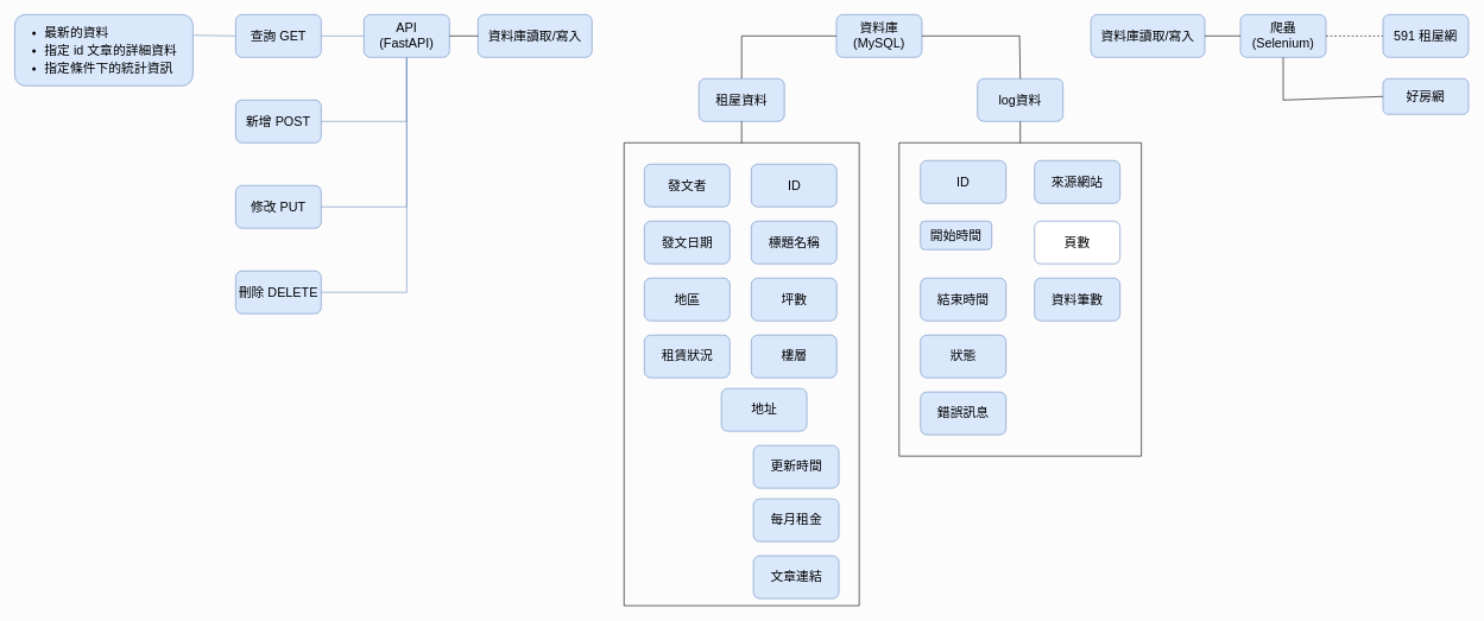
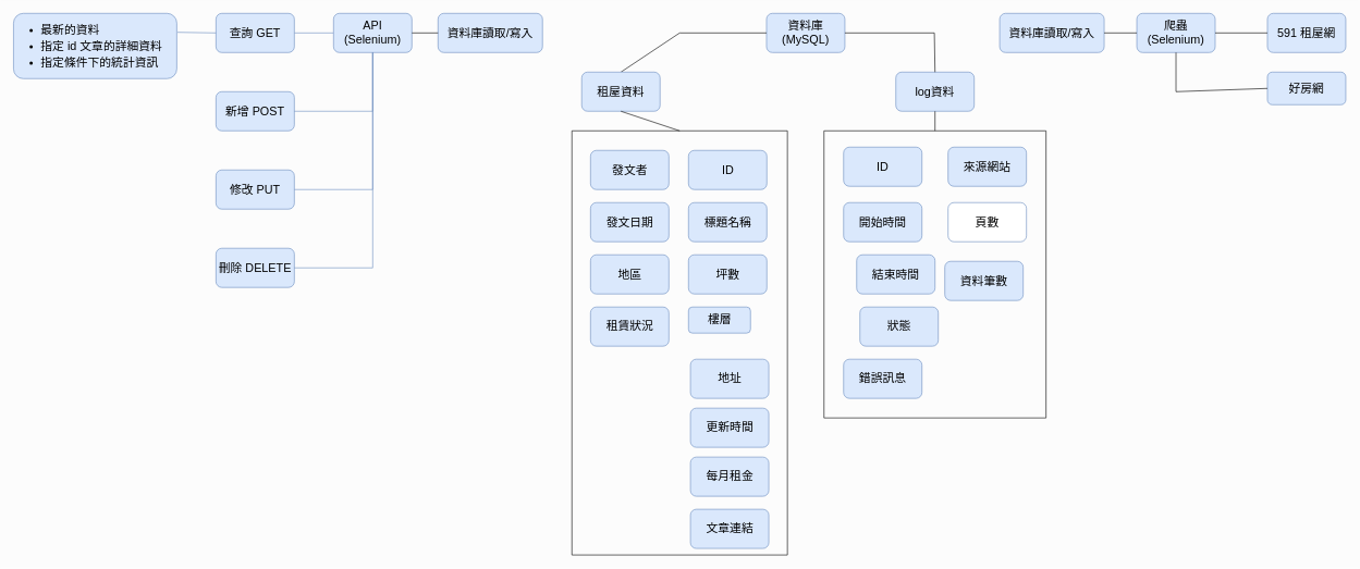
- <mxCell id="3" value="API&lt;br&gt;(FastAPI)" style="rounded=1;whiteSpace=wrap;html=1;fontSize=18;fillColor=#dae8fc;strokeColor=#6c8ebf;" parent="1" vertex="1"><mxGeometry x="510" y="20" width="120" height="60" as="geometry" /></mxCell>
+ <mxCell id="3" value="API&lt;br&gt;(Selenium)" style="rounded=1;whiteSpace=wrap;html=1;fontSize=18;fillColor=#dae8fc;strokeColor=#6c8ebf;" parent="1" vertex="1"><mxGeometry x="510" y="20" width="120" height="60" as="geometry" /></mxCell>
- <mxCell id="22" value="" style="endArrow=none;html=1;rounded=0;fontSize=18;exitX=1;exitY=0.5;exitDx=0;exitDy=0;dashed=1;" parent="1" source="4" target="15" edge="1"><mxGeometry width="50" height="50" relative="1" as="geometry"><mxPoint x="1890" y="30" as="sourcePoint" /><mxPoint x="1940" y="-20" as="targetPoint" /></mxGeometry></mxCell>
+ <mxCell id="22" value="" style="endArrow=none;html=1;rounded=0;fontSize=18;exitX=1;exitY=0.5;exitDx=0;exitDy=0;" parent="1" source="4" target="15" edge="1"><mxGeometry width="50" height="50" relative="1" as="geometry"><mxPoint x="1890" y="30" as="sourcePoint" /><mxPoint x="1940" y="-20" as="targetPoint" /></mxGeometry></mxCell>
- <mxCell id="49" value="租屋資料" style="rounded=1;whiteSpace=wrap;html=1;fontSize=18;fillColor=#dae8fc;strokeColor=#6c8ebf;" parent="1" vertex="1"><mxGeometry x="980" y="110" width="120" height="60" as="geometry" /></mxCell>
+ <mxCell id="49" value="租屋資料" style="rounded=1;whiteSpace=wrap;html=1;fontSize=18;fillColor=#dae8fc;strokeColor=#6c8ebf;" parent="1" vertex="1"><mxGeometry x="890" y="110" width="120" height="60" as="geometry" /></mxCell>
- <mxCell id="40" value="開始時間" style="rounded=1;whiteSpace=wrap;html=1;fontSize=18;fillColor=#dae8fc;strokeColor=#6c8ebf;" parent="39" vertex="1"><mxGeometry x="30" y="110" width="100" height="40" as="geometry" /></mxCell>
+ <mxCell id="40" value="開始時間" style="rounded=1;whiteSpace=wrap;html=1;fontSize=18;fillColor=#dae8fc;strokeColor=#6c8ebf;" parent="39" vertex="1"><mxGeometry x="30" y="110" width="120" height="60" as="geometry" /></mxCell>
- <mxCell id="44" value="結束時間" style="rounded=1;whiteSpace=wrap;html=1;fontSize=18;fillColor=#dae8fc;strokeColor=#6c8ebf;" vertex="1" parent="39"><mxGeometry x="30" y="190" width="120" height="60" as="geometry" /></mxCell>
+ <mxCell id="44" value="結束時間" style="rounded=1;whiteSpace=wrap;html=1;fontSize=18;fillColor=#dae8fc;strokeColor=#6c8ebf;" vertex="1" parent="39"><mxGeometry x="50" y="190" width="120" height="60" as="geometry" /></mxCell>
- <mxCell id="46" value="資料筆數" style="rounded=1;whiteSpace=wrap;html=1;fontSize=18;fillColor=#dae8fc;strokeColor=#6c8ebf;" vertex="1" parent="39"><mxGeometry x="190" y="190" width="120" height="60" as="geometry" /></mxCell>
+ <mxCell id="46" value="資料筆數" style="rounded=1;whiteSpace=wrap;html=1;fontSize=18;fillColor=#dae8fc;strokeColor=#6c8ebf;" vertex="1" parent="39"><mxGeometry x="185" y="200" width="120" height="60" as="geometry" /></mxCell>
- <mxCell id="28" value="樓層" style="rounded=1;whiteSpace=wrap;html=1;fontSize=18;fillColor=#dae8fc;strokeColor=#6c8ebf;" parent="24" vertex="1"><mxGeometry x="178.5" y="270" width="120" height="60" as="geometry" /></mxCell>
+ <mxCell id="28" value="樓層" style="rounded=1;whiteSpace=wrap;html=1;fontSize=18;fillColor=#dae8fc;strokeColor=#6c8ebf;" parent="24" vertex="1"><mxGeometry x="178.5" y="270" width="95" height="40" as="geometry" /></mxCell>
- <mxCell id="41" value="狀態" style="rounded=1;whiteSpace=wrap;html=1;fontSize=18;fillColor=#dae8fc;strokeColor=#6c8ebf;" parent="39" vertex="1"><mxGeometry x="30" y="270" width="120" height="60" as="geometry" /></mxCell>
+ <mxCell id="41" value="狀態" style="rounded=1;whiteSpace=wrap;html=1;fontSize=18;fillColor=#dae8fc;strokeColor=#6c8ebf;" parent="39" vertex="1"><mxGeometry x="55" y="270" width="120" height="60" as="geometry" /></mxCell>
- <mxCell id="29" value="地址" style="rounded=1;whiteSpace=wrap;html=1;fontSize=18;fillColor=#dae8fc;strokeColor=#6c8ebf;" parent="24" vertex="1"><mxGeometry x="136.5" y="345" width="120" height="60" as="geometry" /></mxCell>
+ <mxCell id="29" value="地址" style="rounded=1;whiteSpace=wrap;html=1;fontSize=18;fillColor=#dae8fc;strokeColor=#6c8ebf;" parent="24" vertex="1"><mxGeometry x="181.5" y="350" width="120" height="60" as="geometry" /></mxCell>
